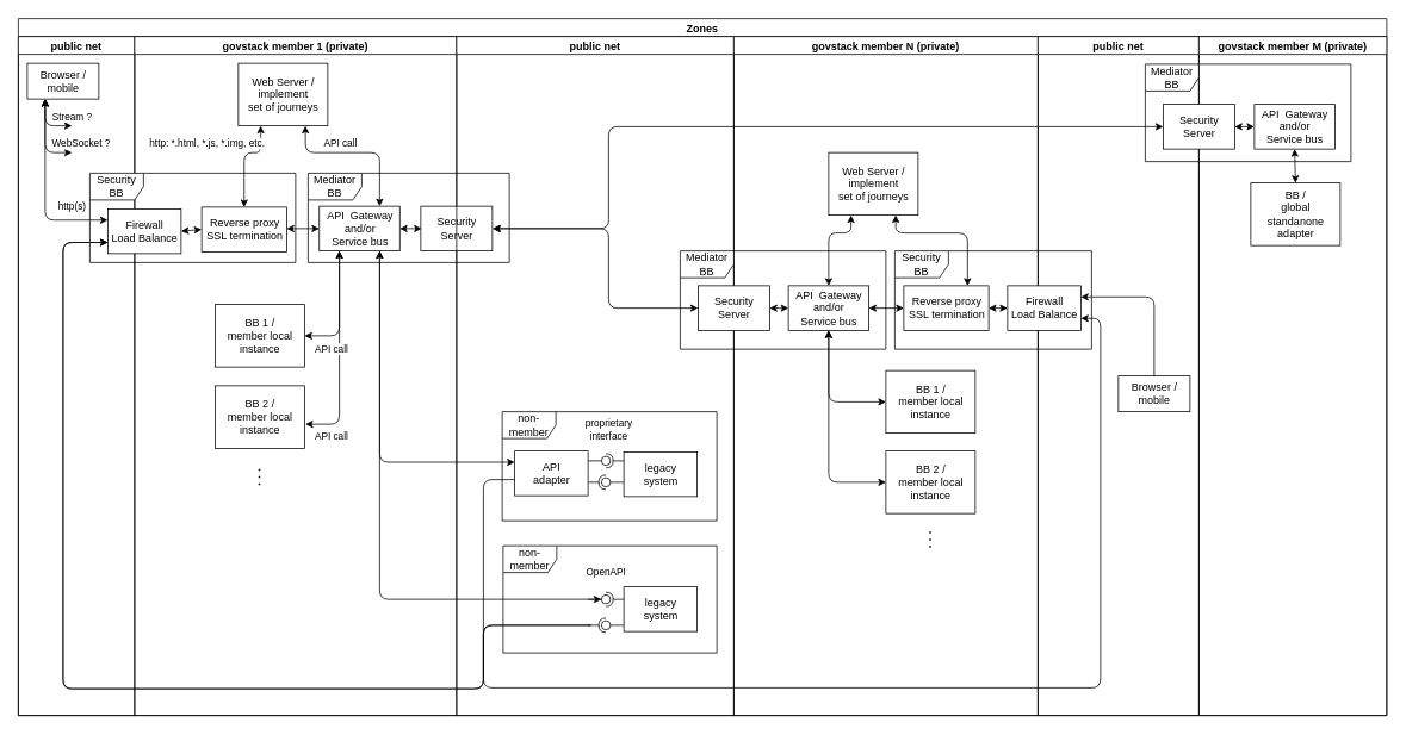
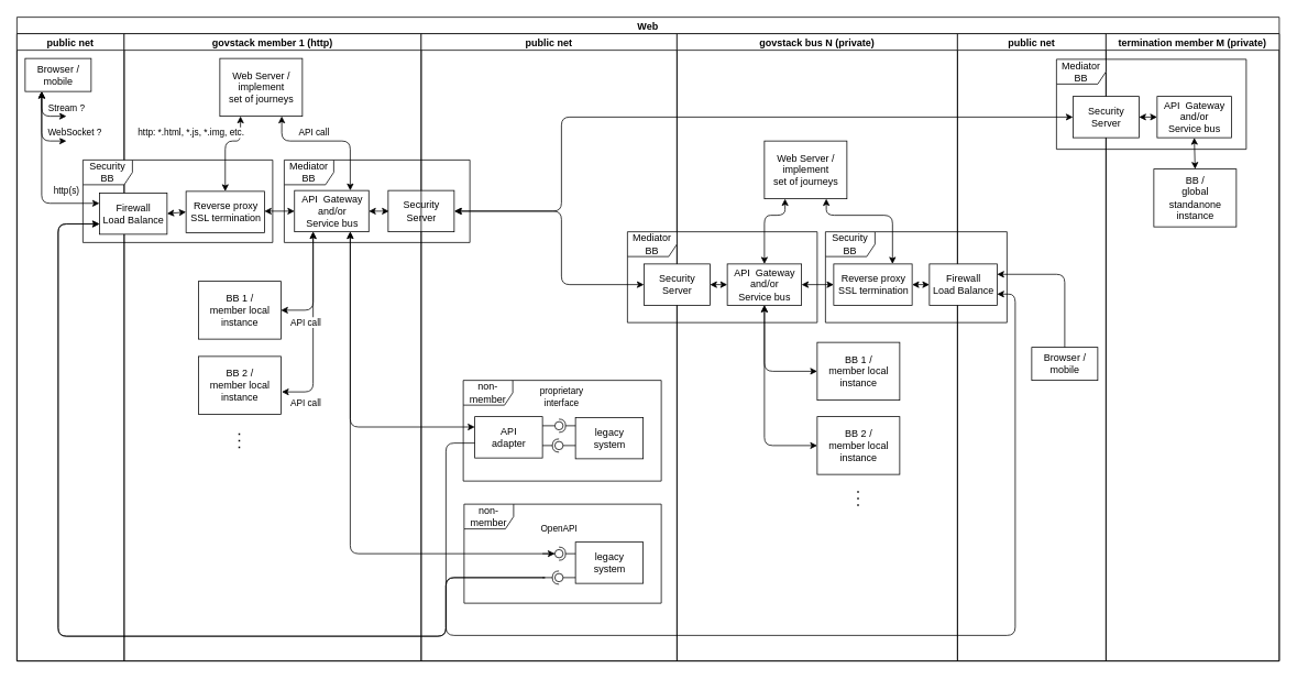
- <mxCell id="2" value="Zones" style="swimlane;childLayout=stackLayout;resizeParent=1;resizeParentMax=0;startSize=20;" parent="1" vertex="1"><mxGeometry x="20" width="1530" height="780" as="geometry" y="20" /></mxCell>
+ <mxCell id="2" value="Web" style="swimlane;childLayout=stackLayout;resizeParent=1;resizeParentMax=0;startSize=20;" parent="1" vertex="1"><mxGeometry x="20" width="1530" height="780" as="geometry" y="20" /></mxCell>
- <mxCell id="6" value="govstack member 1 (private)" style="swimlane;startSize=20;fillColor=default;" parent="2" vertex="1"><mxGeometry x="130" y="20" width="360" height="760" as="geometry"><mxRectangle x="130" y="20" width="30" height="760" as="alternateBounds" /></mxGeometry></mxCell>
+ <mxCell id="6" value="govstack member 1 (http)" style="swimlane;startSize=20;fillColor=default;" parent="2" vertex="1"><mxGeometry x="130" y="20" width="360" height="760" as="geometry"><mxRectangle x="130" y="20" width="30" height="760" as="alternateBounds" /></mxGeometry></mxCell>
- <mxCell id="44" value="govstack member N (private)" style="swimlane;startSize=20;" parent="2" vertex="1"><mxGeometry x="800" y="20" width="340" height="760" as="geometry" /></mxCell>
+ <mxCell id="44" value="govstack bus N (private)" style="swimlane;startSize=20;" parent="2" vertex="1"><mxGeometry x="800" y="20" width="340" height="760" as="geometry" /></mxCell>
- <mxCell id="62" value="govstack member M (private)" style="swimlane;startSize=20;" parent="2" vertex="1"><mxGeometry x="1320" y="20" width="210" height="760" as="geometry" /></mxCell>
+ <mxCell id="62" value="termination member M (private)" style="swimlane;startSize=20;" parent="2" vertex="1"><mxGeometry x="1320" y="20" width="210" height="760" as="geometry" /></mxCell>
- <mxCell id="66" value="BB /&lt;br&gt;global&lt;br&gt;standanone&lt;br&gt;adapter" style="html=1;" parent="62" vertex="1"><mxGeometry x="58" y="164" width="100" height="70" as="geometry" /></mxCell>
+ <mxCell id="66" value="BB /&lt;br&gt;global&lt;br&gt;standanone&lt;br&gt;instance" style="html=1;" parent="62" vertex="1"><mxGeometry x="58" y="164" width="100" height="70" as="geometry" /></mxCell>
